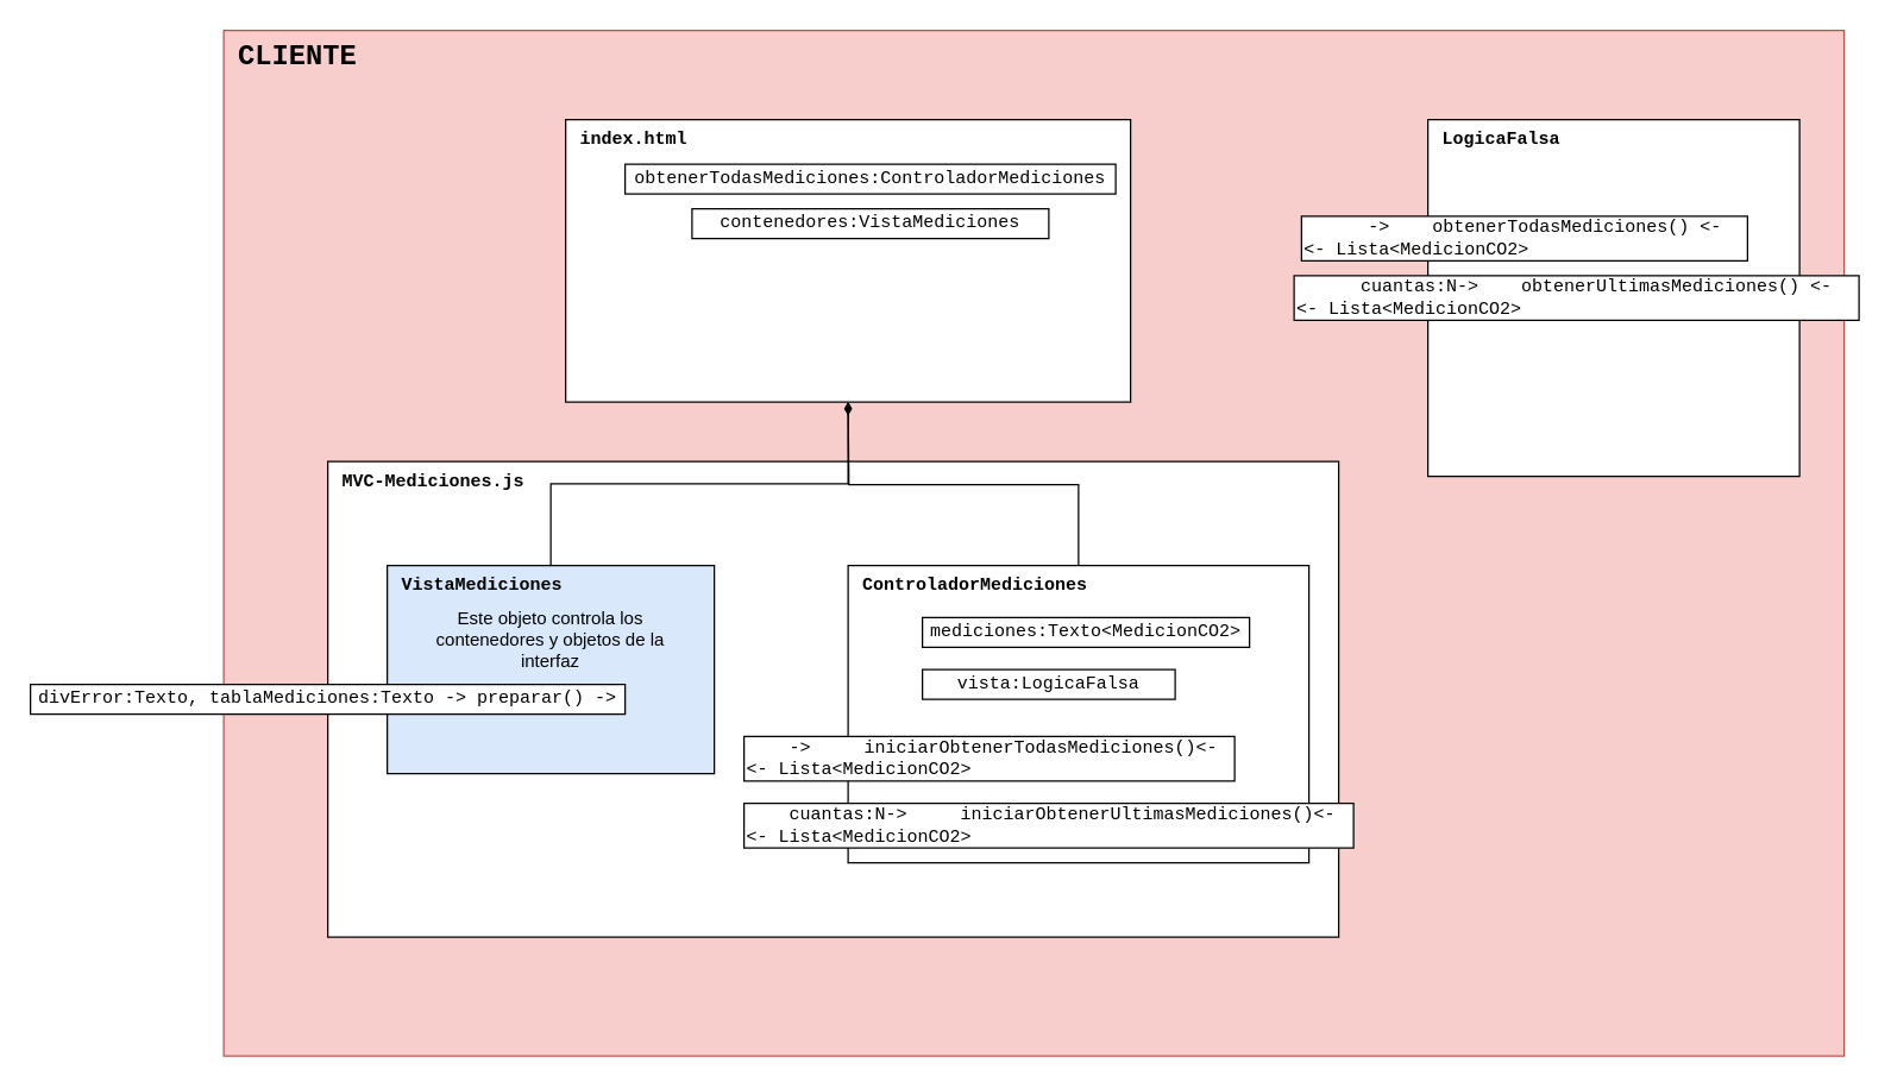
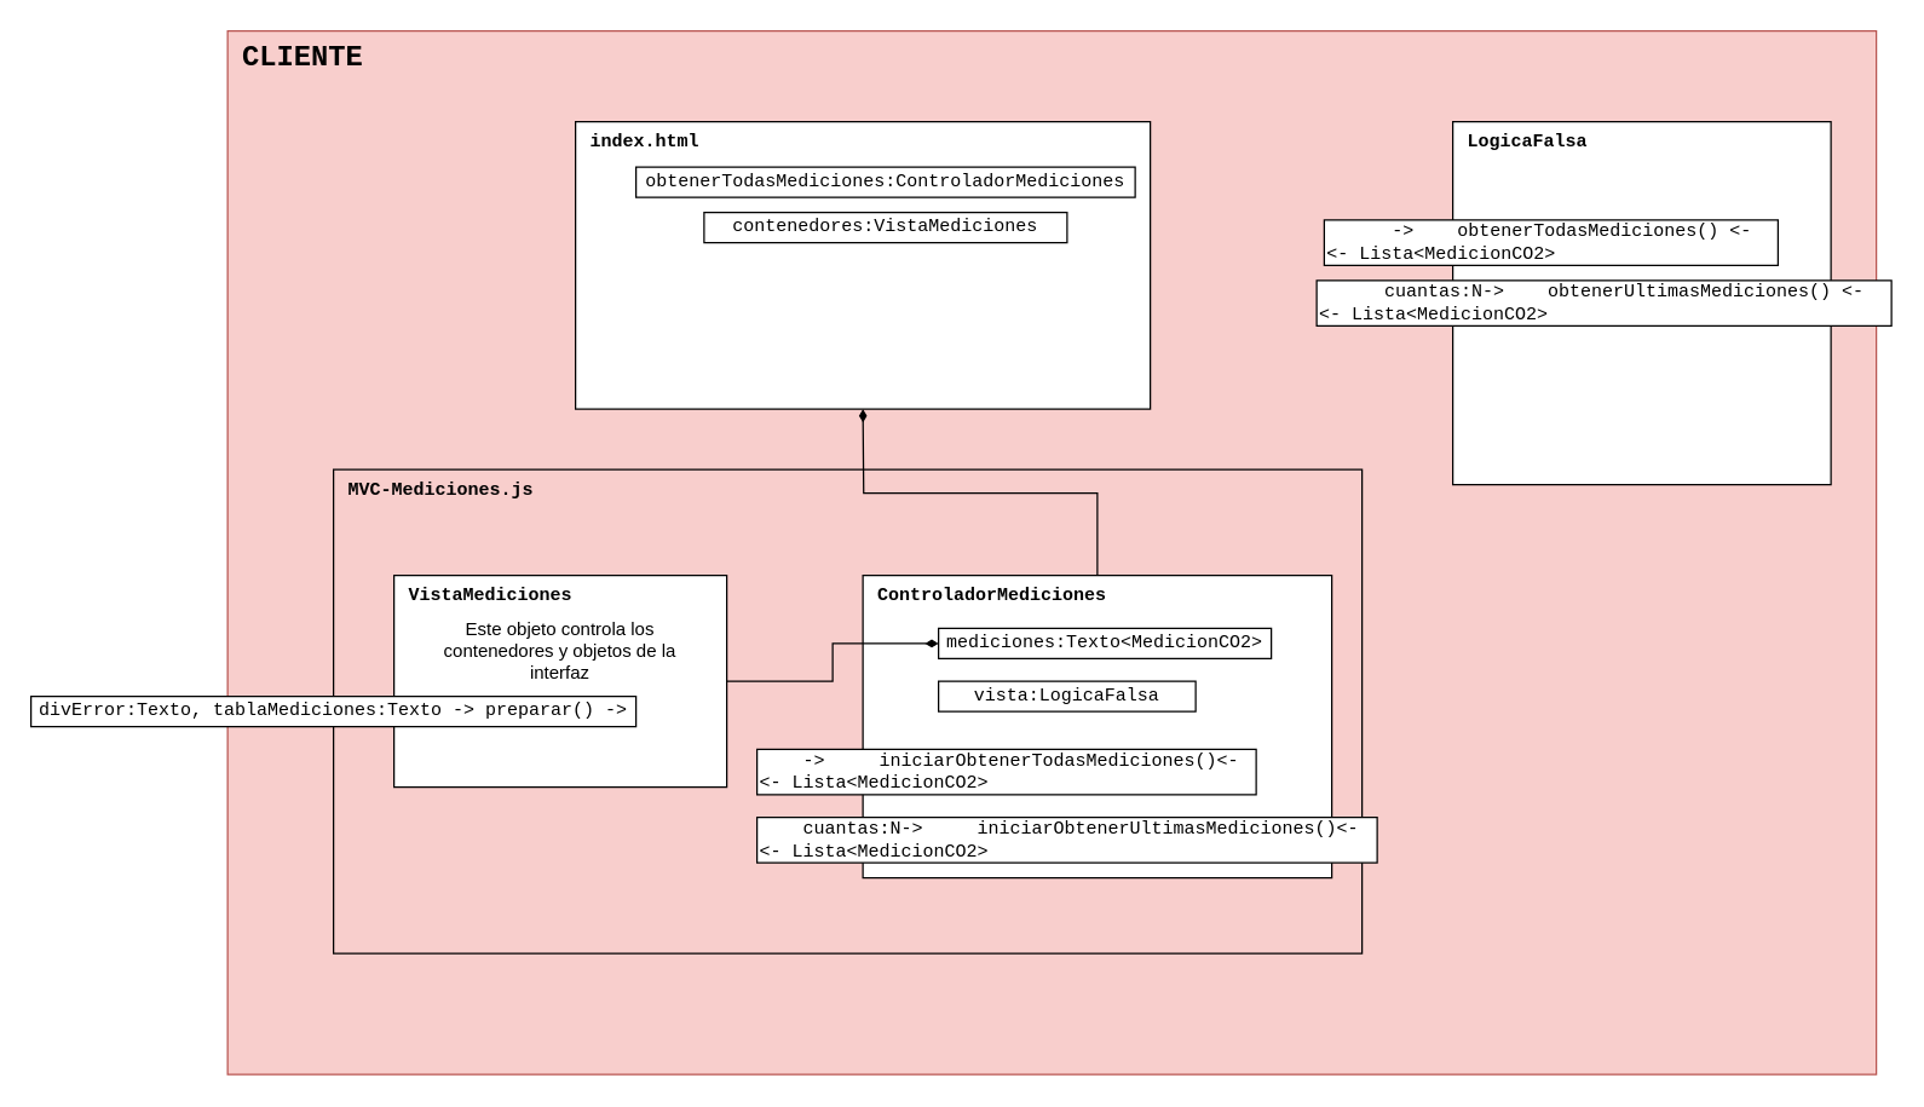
- <mxCell id="13" style="edgeStyle=orthogonalEdgeStyle;rounded=0;orthogonalLoop=1;jettySize=auto;html=1;endArrow=diamondThin;endFill=1;" parent="1" source="14" target="8" edge="1"><mxGeometry relative="1" as="geometry" /></mxCell>
+ <mxCell id="13" style="edgeStyle=orthogonalEdgeStyle;rounded=0;orthogonalLoop=1;jettySize=auto;html=1;endArrow=diamondThin;endFill=1;" parent="1" source="14" target="11" edge="1"><mxGeometry relative="1" as="geometry" /></mxCell>
- <mxCell id="14" value="VistaMediciones" style="rounded=0;whiteSpace=wrap;html=1;align=left;verticalAlign=top;fontStyle=1;spacingLeft=8;fontFamily=Courier New;fillColor=#dae8fc;" parent="1" vertex="1"><mxGeometry x="260" y="380" width="220" height="140" as="geometry" /></mxCell>
+ <mxCell id="14" value="VistaMediciones" style="rounded=0;whiteSpace=wrap;html=1;align=left;verticalAlign=top;fontStyle=1;spacingLeft=8;fontFamily=Courier New;" parent="1" vertex="1"><mxGeometry x="260" y="380" width="220" height="140" as="geometry" /></mxCell>
- <mxCell id="5" value="MVC-Mediciones.js" style="rounded=0;whiteSpace=wrap;html=1;align=left;verticalAlign=top;fontStyle=1;spacingLeft=8;fontFamily=Courier New;" parent="1" vertex="1"><mxGeometry x="220" y="310" width="680" height="320" as="geometry" /></mxCell>
+ <mxCell id="5" value="MVC-Mediciones.js" style="rounded=0;whiteSpace=wrap;html=1;align=left;verticalAlign=top;fontStyle=1;spacingLeft=8;fontFamily=Courier New;fillColor=#f8cecc;" parent="1" vertex="1"><mxGeometry x="220" y="310" width="680" height="320" as="geometry" /></mxCell>
